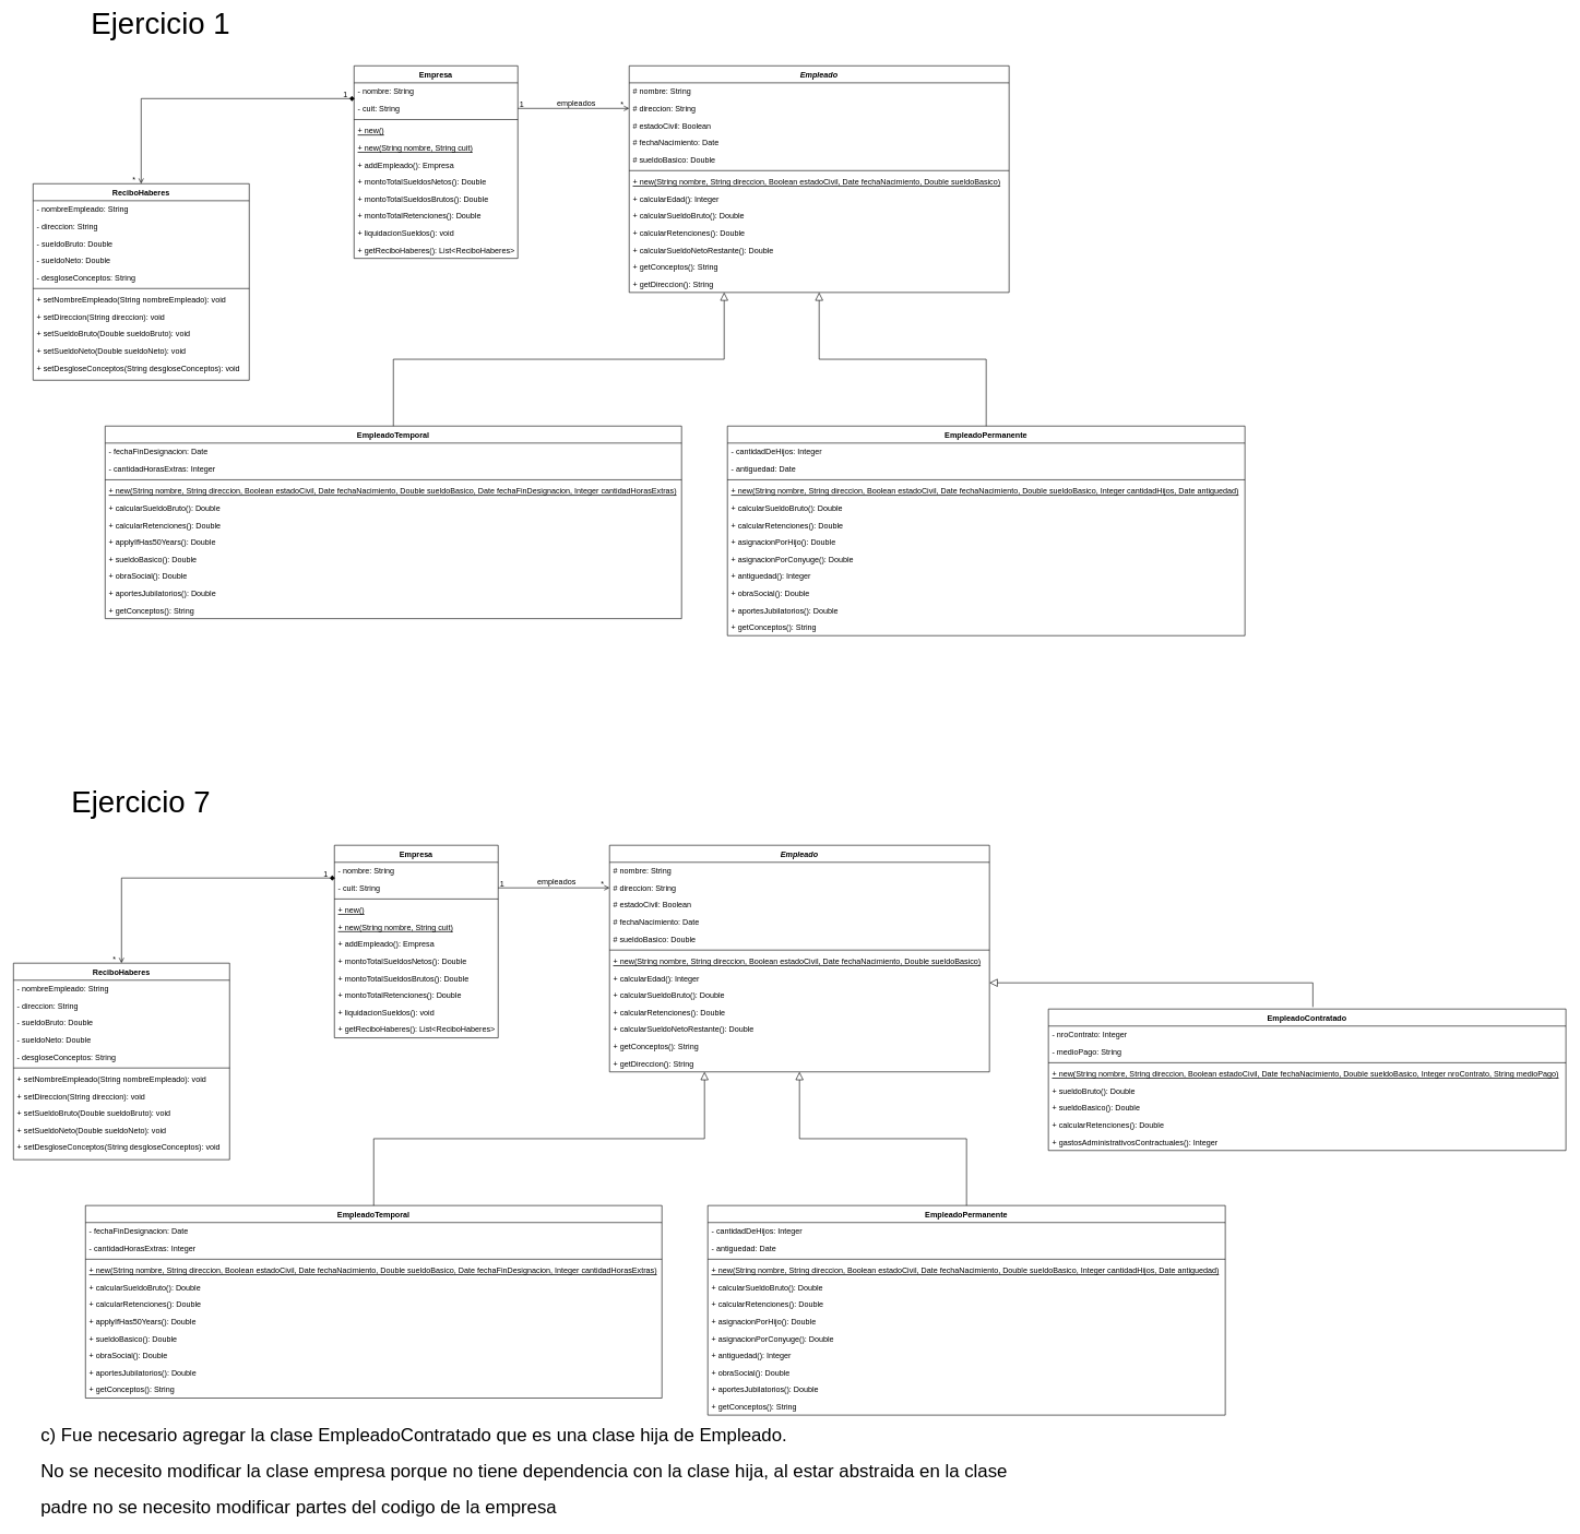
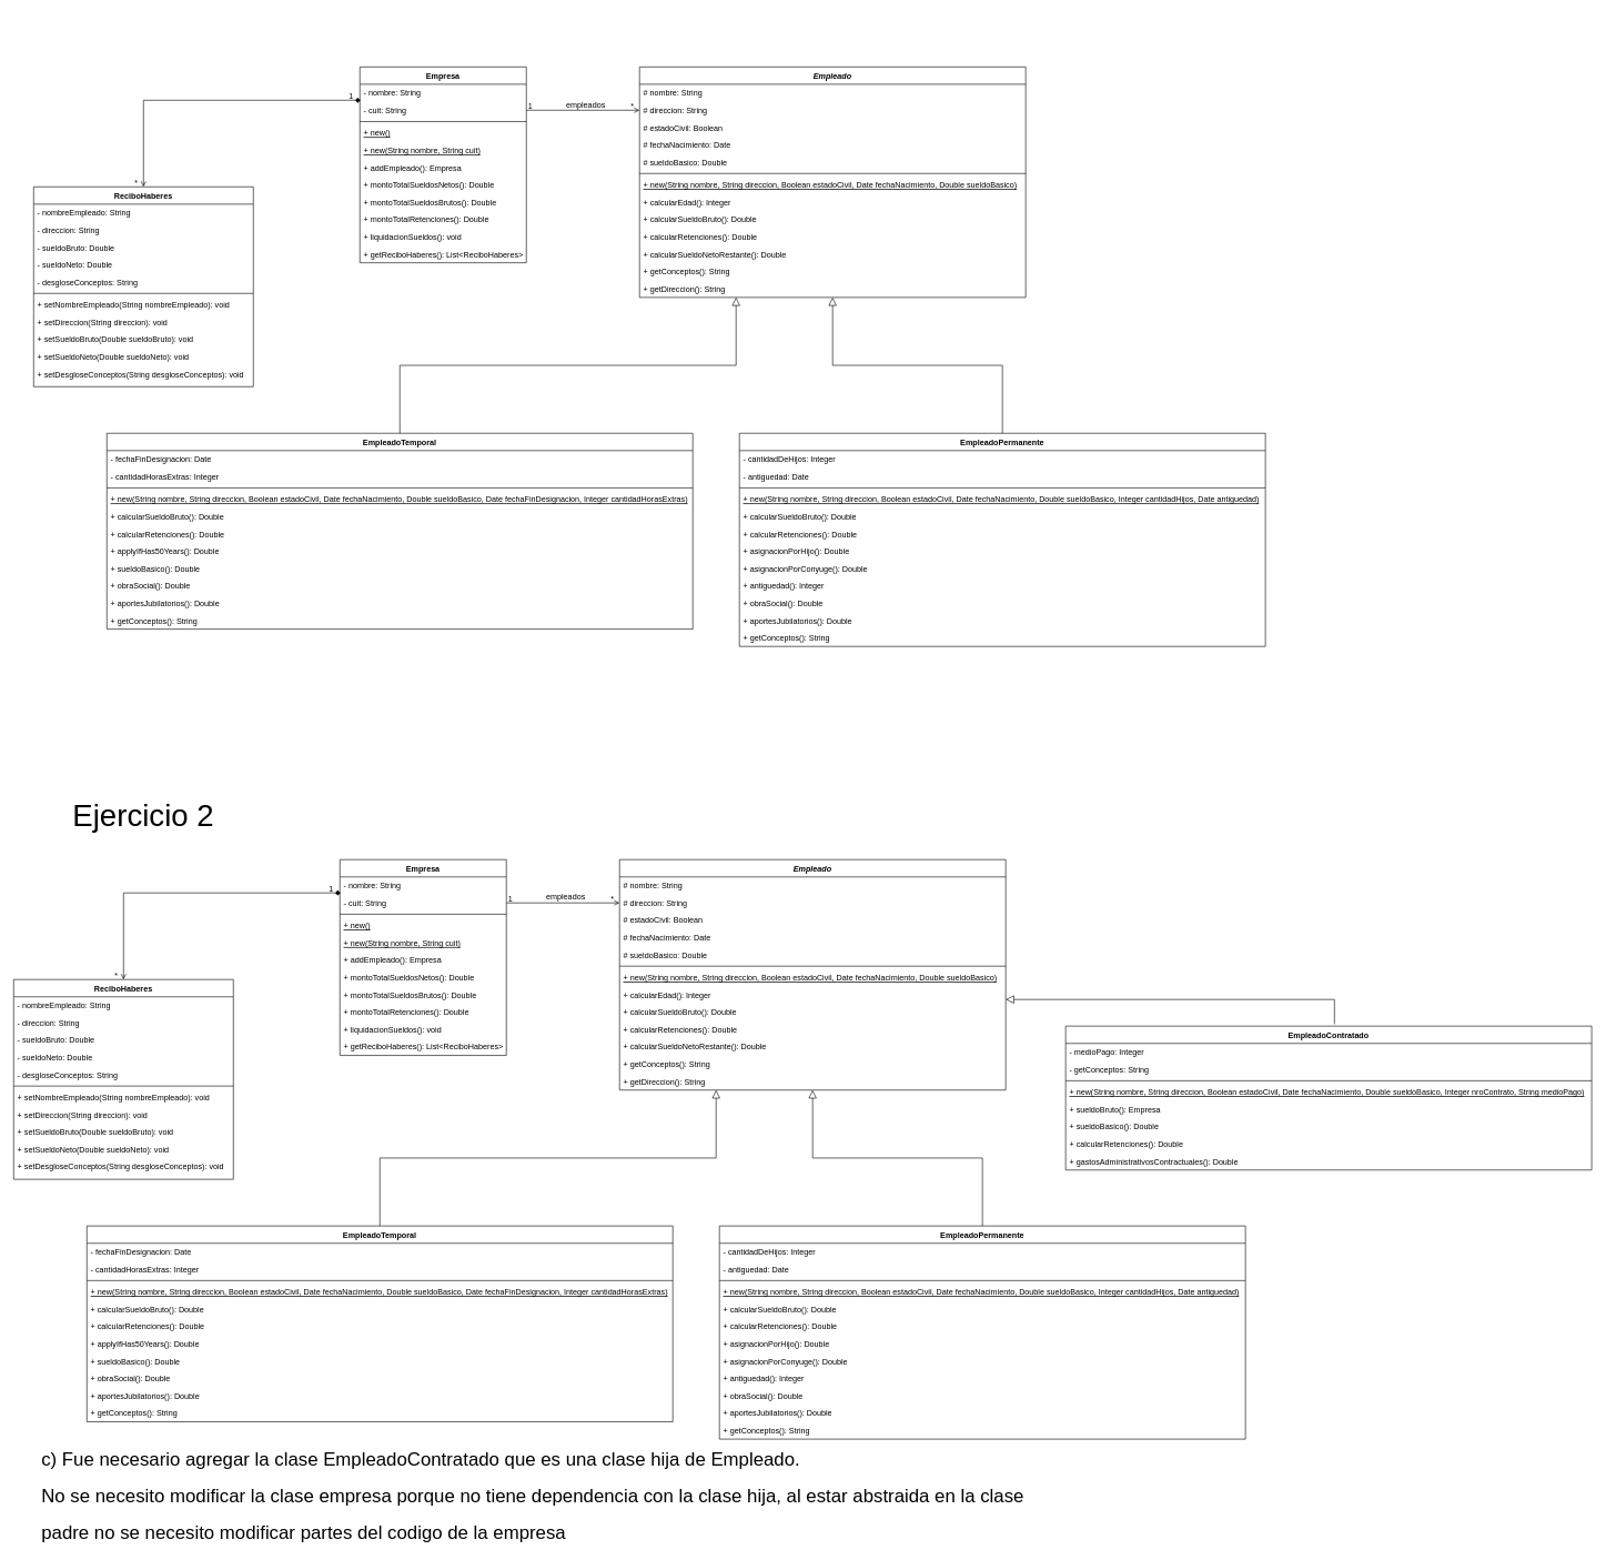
- <mxCell id="74" value="Ejercicio 1" style="text;html=1;strokeColor=none;fillColor=none;align=center;verticalAlign=middle;whiteSpace=wrap;rounded=0;fontSize=46;" vertex="1" parent="1"><mxGeometry x="100" y="20" width="290" height="30" as="geometry" /></mxCell>
- <mxCell id="147" value="Ejercicio 7" style="text;html=1;strokeColor=none;fillColor=none;align=center;verticalAlign=middle;whiteSpace=wrap;rounded=0;fontSize=46;" vertex="1" parent="1"><mxGeometry x="70" y="1210" width="290" height="30" as="geometry" /></mxCell>
+ <mxCell id="147" value="Ejercicio 2" style="text;html=1;strokeColor=none;fillColor=none;align=center;verticalAlign=middle;whiteSpace=wrap;rounded=0;fontSize=46;" vertex="1" parent="1"><mxGeometry x="70" y="1210" width="290" height="30" as="geometry" /></mxCell>
- <mxCell id="149" value="- nroContrato: Integer" style="text;align=left;verticalAlign=top;spacingLeft=4;spacingRight=4;overflow=hidden;rotatable=0;points=[[0,0.5],[1,0.5]];portConstraint=eastwest;" vertex="1" parent="148"><mxGeometry y="26" width="790" height="26" as="geometry" /></mxCell>
+ <mxCell id="149" value="- medioPago: Integer" style="text;align=left;verticalAlign=top;spacingLeft=4;spacingRight=4;overflow=hidden;rotatable=0;points=[[0,0.5],[1,0.5]];portConstraint=eastwest;" vertex="1" parent="148"><mxGeometry y="26" width="790" height="26" as="geometry" /></mxCell>
- <mxCell id="150" value="- medioPago: String" style="text;align=left;verticalAlign=top;spacingLeft=4;spacingRight=4;overflow=hidden;rotatable=0;points=[[0,0.5],[1,0.5]];portConstraint=eastwest;rounded=0;shadow=0;html=0;" vertex="1" parent="148"><mxGeometry y="52" width="790" height="26" as="geometry" /></mxCell>
+ <mxCell id="150" value="- getConceptos: String" style="text;align=left;verticalAlign=top;spacingLeft=4;spacingRight=4;overflow=hidden;rotatable=0;points=[[0,0.5],[1,0.5]];portConstraint=eastwest;rounded=0;shadow=0;html=0;" vertex="1" parent="148"><mxGeometry y="52" width="790" height="26" as="geometry" /></mxCell>
- <mxCell id="153" value="+ sueldoBruto(): Double" style="text;align=left;verticalAlign=top;spacingLeft=4;spacingRight=4;overflow=hidden;rotatable=0;points=[[0,0.5],[1,0.5]];portConstraint=eastwest;rounded=0;shadow=0;html=0;fontStyle=0" vertex="1" parent="148"><mxGeometry y="112" width="790" height="26" as="geometry" /></mxCell>
+ <mxCell id="153" value="+ sueldoBruto(): Empresa" style="text;align=left;verticalAlign=top;spacingLeft=4;spacingRight=4;overflow=hidden;rotatable=0;points=[[0,0.5],[1,0.5]];portConstraint=eastwest;rounded=0;shadow=0;html=0;fontStyle=0" vertex="1" parent="148"><mxGeometry y="112" width="790" height="26" as="geometry" /></mxCell>
- <mxCell id="156" value="+ gastosAdministrativosContractuales(): Integer" style="text;align=left;verticalAlign=top;spacingLeft=4;spacingRight=4;overflow=hidden;rotatable=0;points=[[0,0.5],[1,0.5]];portConstraint=eastwest;rounded=0;shadow=0;html=0;fontStyle=0" vertex="1" parent="148"><mxGeometry y="190" width="790" height="26" as="geometry" /></mxCell>
+ <mxCell id="156" value="+ gastosAdministrativosContractuales(): Double" style="text;align=left;verticalAlign=top;spacingLeft=4;spacingRight=4;overflow=hidden;rotatable=0;points=[[0,0.5],[1,0.5]];portConstraint=eastwest;rounded=0;shadow=0;html=0;fontStyle=0" vertex="1" parent="148"><mxGeometry y="190" width="790" height="26" as="geometry" /></mxCell>
